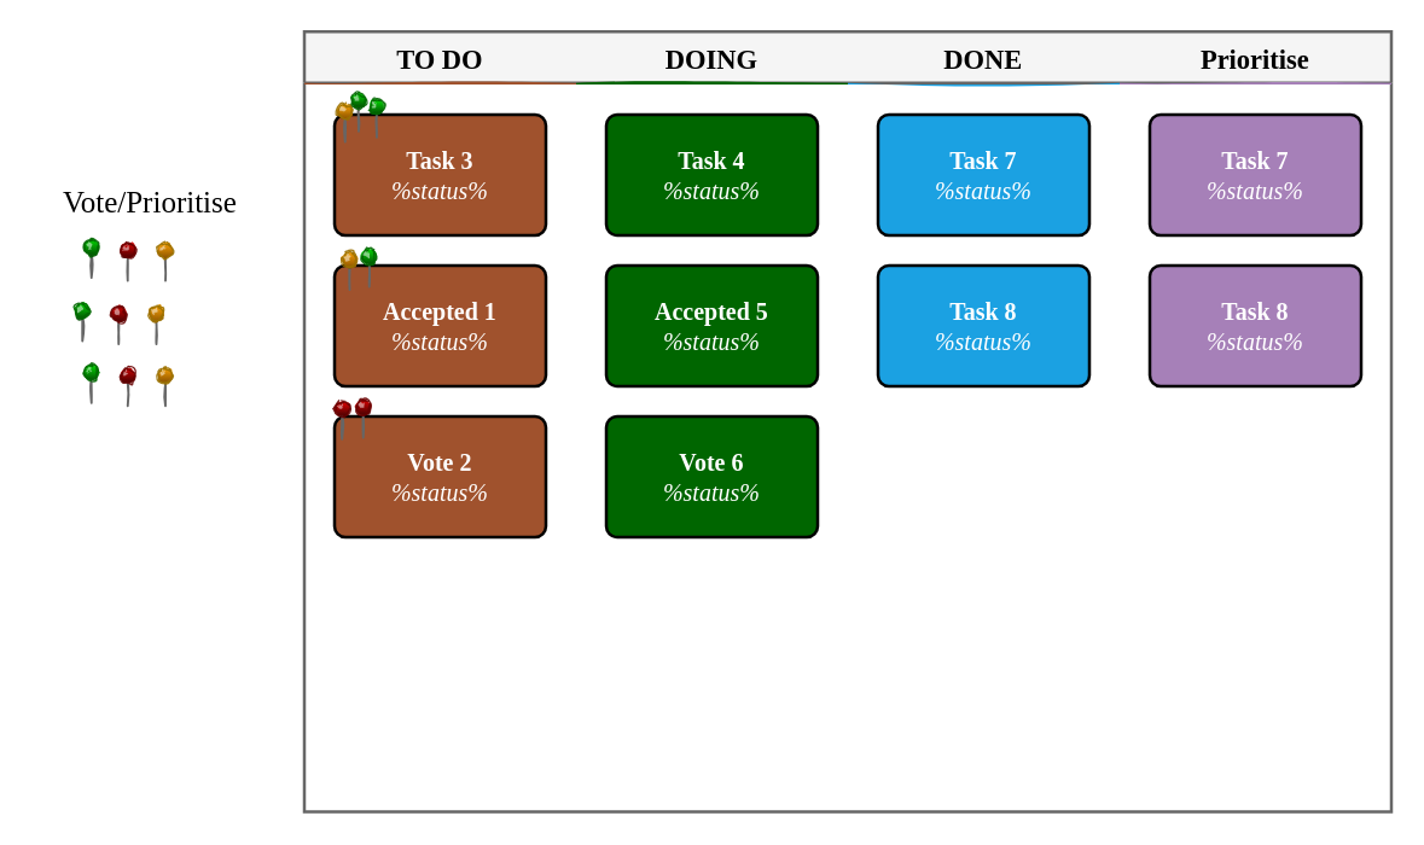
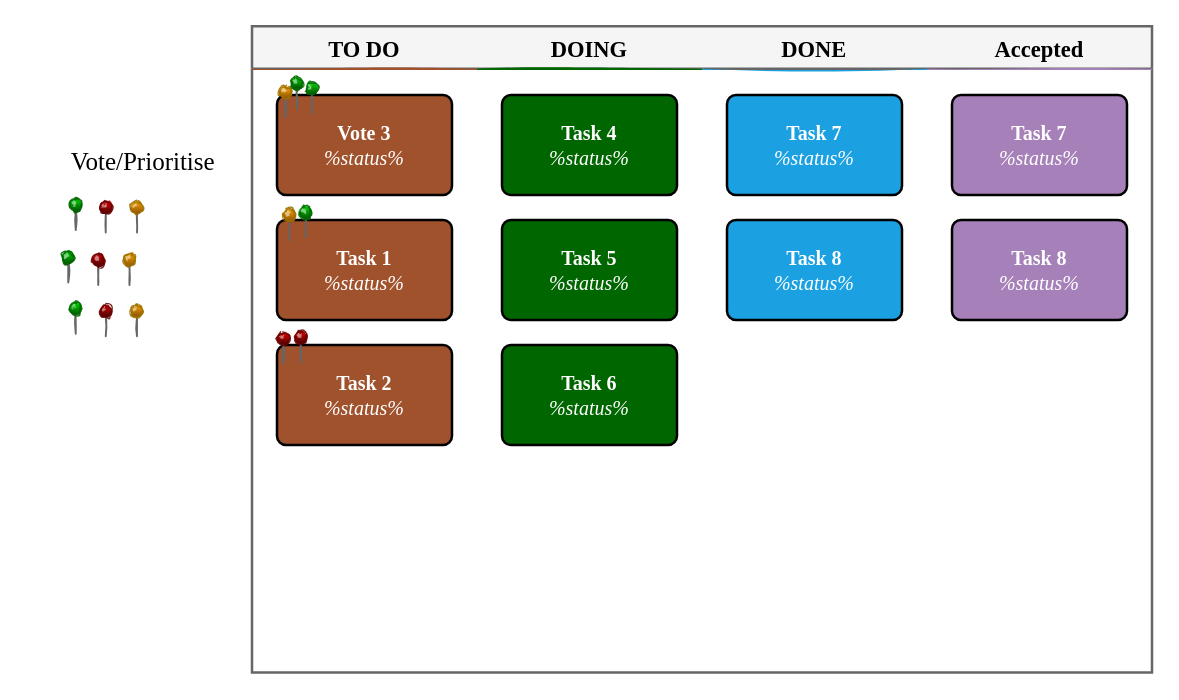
- <mxCell id="14" value="Prioritise" style="swimlane;strokeWidth=2;fontFamily=Permanent Marker;html=0;startSize=1;verticalAlign=bottom;spacingBottom=5;points=[];childLayout=stackLayout;stackBorder=20;stackSpacing=20;resizeLast=0;resizeParent=1;horizontalStack=0;collapsible=0;sketch=1;strokeColor=none;fillStyle=solid;fontSize=18;fillColor=#A680B8;" parent="2" vertex="1"><mxGeometry x="540" y="34" width="180" height="483" as="geometry" /></mxCell>
+ <mxCell id="14" value="Accepted" style="swimlane;strokeWidth=2;fontFamily=Permanent Marker;html=0;startSize=1;verticalAlign=bottom;spacingBottom=5;points=[];childLayout=stackLayout;stackBorder=20;stackSpacing=20;resizeLast=0;resizeParent=1;horizontalStack=0;collapsible=0;sketch=1;strokeColor=none;fillStyle=solid;fontSize=18;fillColor=#A680B8;" parent="2" vertex="1"><mxGeometry x="540" y="34" width="180" height="483" as="geometry" /></mxCell>
- <mxCell id="4" value="Task 3&lt;br style=&quot;font-size: 16px;&quot;&gt;&lt;span style=&quot;font-weight: normal; font-size: 16px;&quot;&gt;&lt;i style=&quot;font-size: 16px;&quot;&gt;&lt;font style=&quot;font-size: 16px;&quot;&gt;%status%&lt;/font&gt;&lt;/i&gt;&lt;/span&gt;" style="whiteSpace=wrap;html=1;strokeWidth=2;fillColor=swimlane;fontStyle=1;spacingTop=0;rounded=1;arcSize=9;points=[];sketch=0;fontFamily=Verdana;hachureGap=8;fillWeight=1;fontSize=16;fontColor=#FFFFFF;" parent="3" vertex="1"><mxGeometry x="20" y="21" width="140" height="80" as="geometry" /></mxCell>
+ <mxCell id="4" value="Vote 3&lt;br style=&quot;font-size: 16px;&quot;&gt;&lt;span style=&quot;font-weight: normal; font-size: 16px;&quot;&gt;&lt;i style=&quot;font-size: 16px;&quot;&gt;&lt;font style=&quot;font-size: 16px;&quot;&gt;%status%&lt;/font&gt;&lt;/i&gt;&lt;/span&gt;" style="whiteSpace=wrap;html=1;strokeWidth=2;fillColor=swimlane;fontStyle=1;spacingTop=0;rounded=1;arcSize=9;points=[];sketch=0;fontFamily=Verdana;hachureGap=8;fillWeight=1;fontSize=16;fontColor=#FFFFFF;" parent="3" vertex="1"><mxGeometry x="20" y="21" width="140" height="80" as="geometry" /></mxCell>
- <mxCell id="29" value="Vote/Prioritise" style="text;html=1;strokeColor=none;fillColor=none;align=center;verticalAlign=middle;whiteSpace=wrap;rounded=0;sketch=1;hachureGap=4;pointerEvents=0;fontFamily=Architects Daughter;fontSource=https%3A%2F%2Ffonts.googleapis.com%2Fcss%3Ffamily%3DArchitects%2BDaughter;fontSize=20;" parent="1" vertex="1"><mxGeometry x="20" y="122.5" width="158" height="20" as="geometry" /></mxCell>
+ <mxCell id="29" value="Vote/Prioritise" style="text;html=1;strokeColor=none;fillColor=none;align=center;verticalAlign=middle;whiteSpace=wrap;rounded=0;sketch=1;hachureGap=4;pointerEvents=0;fontFamily=Architects Daughter;fontSource=https%3A%2F%2Ffonts.googleapis.com%2Fcss%3Ffamily%3DArchitects%2BDaughter;fontSize=20;" parent="1" vertex="1"><mxGeometry x="35" y="117.5" width="158" height="20" as="geometry" /></mxCell>
- <mxCell id="5" value="Accepted 1&lt;br style=&quot;font-size: 16px;&quot;&gt;&lt;span style=&quot;font-weight: normal; font-size: 16px;&quot;&gt;&lt;i style=&quot;font-size: 16px;&quot;&gt;&lt;font style=&quot;font-size: 16px;&quot;&gt;%status%&lt;/font&gt;&lt;/i&gt;&lt;/span&gt;" style="whiteSpace=wrap;html=1;strokeWidth=2;fillColor=swimlane;fontStyle=1;spacingTop=0;rounded=1;arcSize=9;points=[];sketch=0;fontFamily=Verdana;hachureGap=8;fillWeight=1;fontSize=16;fontColor=#FFFFFF;" parent="3" vertex="1"><mxGeometry x="20" y="121" width="140" height="80" as="geometry" /></mxCell>
+ <mxCell id="5" value="Task 1&lt;br style=&quot;font-size: 16px;&quot;&gt;&lt;span style=&quot;font-weight: normal; font-size: 16px;&quot;&gt;&lt;i style=&quot;font-size: 16px;&quot;&gt;&lt;font style=&quot;font-size: 16px;&quot;&gt;%status%&lt;/font&gt;&lt;/i&gt;&lt;/span&gt;" style="whiteSpace=wrap;html=1;strokeWidth=2;fillColor=swimlane;fontStyle=1;spacingTop=0;rounded=1;arcSize=9;points=[];sketch=0;fontFamily=Verdana;hachureGap=8;fillWeight=1;fontSize=16;fontColor=#FFFFFF;" parent="3" vertex="1"><mxGeometry x="20" y="121" width="140" height="80" as="geometry" /></mxCell>
- <mxCell id="9" value="Accepted 5&lt;br style=&quot;font-size: 16px;&quot;&gt;&lt;span style=&quot;font-weight: normal; font-size: 16px;&quot;&gt;&lt;i style=&quot;font-size: 16px;&quot;&gt;&lt;font style=&quot;font-size: 16px;&quot;&gt;%status%&lt;/font&gt;&lt;/i&gt;&lt;/span&gt;" style="whiteSpace=wrap;html=1;strokeWidth=2;fillColor=swimlane;fontStyle=1;spacingTop=0;rounded=1;arcSize=9;points=[];sketch=0;fontFamily=Verdana;hachureGap=8;fillWeight=1;fontSize=16;fontColor=#FFFFFF;" parent="7" vertex="1"><mxGeometry x="20" y="121" width="140" height="80" as="geometry" /></mxCell>
+ <mxCell id="9" value="Task 5&lt;br style=&quot;font-size: 16px;&quot;&gt;&lt;span style=&quot;font-weight: normal; font-size: 16px;&quot;&gt;&lt;i style=&quot;font-size: 16px;&quot;&gt;&lt;font style=&quot;font-size: 16px;&quot;&gt;%status%&lt;/font&gt;&lt;/i&gt;&lt;/span&gt;" style="whiteSpace=wrap;html=1;strokeWidth=2;fillColor=swimlane;fontStyle=1;spacingTop=0;rounded=1;arcSize=9;points=[];sketch=0;fontFamily=Verdana;hachureGap=8;fillWeight=1;fontSize=16;fontColor=#FFFFFF;" parent="7" vertex="1"><mxGeometry x="20" y="121" width="140" height="80" as="geometry" /></mxCell>
- <mxCell id="6" value="Vote 2&lt;br style=&quot;font-size: 16px;&quot;&gt;&lt;span style=&quot;font-weight: normal; font-size: 16px;&quot;&gt;&lt;i style=&quot;font-size: 16px;&quot;&gt;&lt;font style=&quot;font-size: 16px;&quot;&gt;%status%&lt;/font&gt;&lt;/i&gt;&lt;/span&gt;" style="whiteSpace=wrap;html=1;strokeWidth=2;fillColor=swimlane;fontStyle=1;spacingTop=0;rounded=1;arcSize=9;points=[];sketch=0;fontFamily=Verdana;hachureGap=8;fillWeight=1;fontSize=16;fontColor=#FFFFFF;" parent="3" vertex="1"><mxGeometry x="20" y="221" width="140" height="80" as="geometry" /></mxCell>
+ <mxCell id="6" value="Task 2&lt;br style=&quot;font-size: 16px;&quot;&gt;&lt;span style=&quot;font-weight: normal; font-size: 16px;&quot;&gt;&lt;i style=&quot;font-size: 16px;&quot;&gt;&lt;font style=&quot;font-size: 16px;&quot;&gt;%status%&lt;/font&gt;&lt;/i&gt;&lt;/span&gt;" style="whiteSpace=wrap;html=1;strokeWidth=2;fillColor=swimlane;fontStyle=1;spacingTop=0;rounded=1;arcSize=9;points=[];sketch=0;fontFamily=Verdana;hachureGap=8;fillWeight=1;fontSize=16;fontColor=#FFFFFF;" parent="3" vertex="1"><mxGeometry x="20" y="221" width="140" height="80" as="geometry" /></mxCell>
- <mxCell id="10" value="Vote 6&lt;br style=&quot;font-size: 16px;&quot;&gt;&lt;span style=&quot;font-weight: normal; font-size: 16px;&quot;&gt;&lt;i style=&quot;font-size: 16px;&quot;&gt;&lt;font style=&quot;font-size: 16px;&quot;&gt;%status%&lt;/font&gt;&lt;/i&gt;&lt;/span&gt;" style="whiteSpace=wrap;html=1;strokeWidth=2;fillColor=swimlane;fontStyle=1;spacingTop=0;rounded=1;arcSize=9;points=[];sketch=0;fontFamily=Verdana;hachureGap=8;fillWeight=1;fontSize=16;fontColor=#FFFFFF;" parent="7" vertex="1"><mxGeometry x="20" y="221" width="140" height="80" as="geometry" /></mxCell>
+ <mxCell id="10" value="Task 6&lt;br style=&quot;font-size: 16px;&quot;&gt;&lt;span style=&quot;font-weight: normal; font-size: 16px;&quot;&gt;&lt;i style=&quot;font-size: 16px;&quot;&gt;&lt;font style=&quot;font-size: 16px;&quot;&gt;%status%&lt;/font&gt;&lt;/i&gt;&lt;/span&gt;" style="whiteSpace=wrap;html=1;strokeWidth=2;fillColor=swimlane;fontStyle=1;spacingTop=0;rounded=1;arcSize=9;points=[];sketch=0;fontFamily=Verdana;hachureGap=8;fillWeight=1;fontSize=16;fontColor=#FFFFFF;" parent="7" vertex="1"><mxGeometry x="20" y="221" width="140" height="80" as="geometry" /></mxCell>
